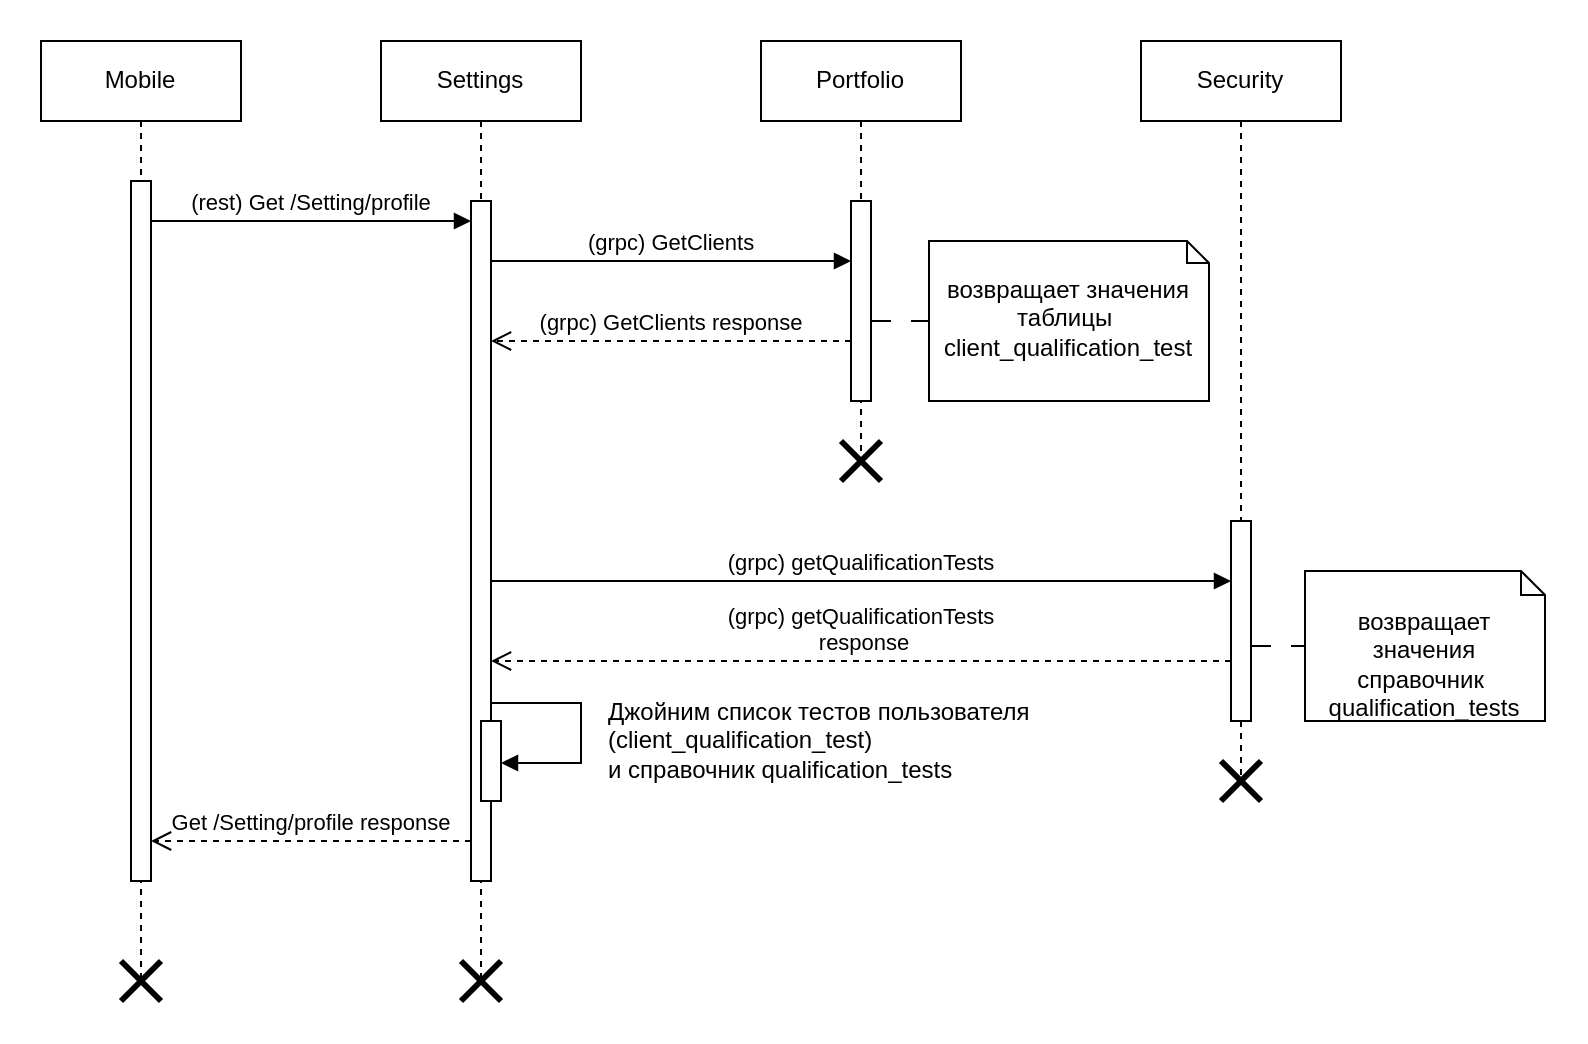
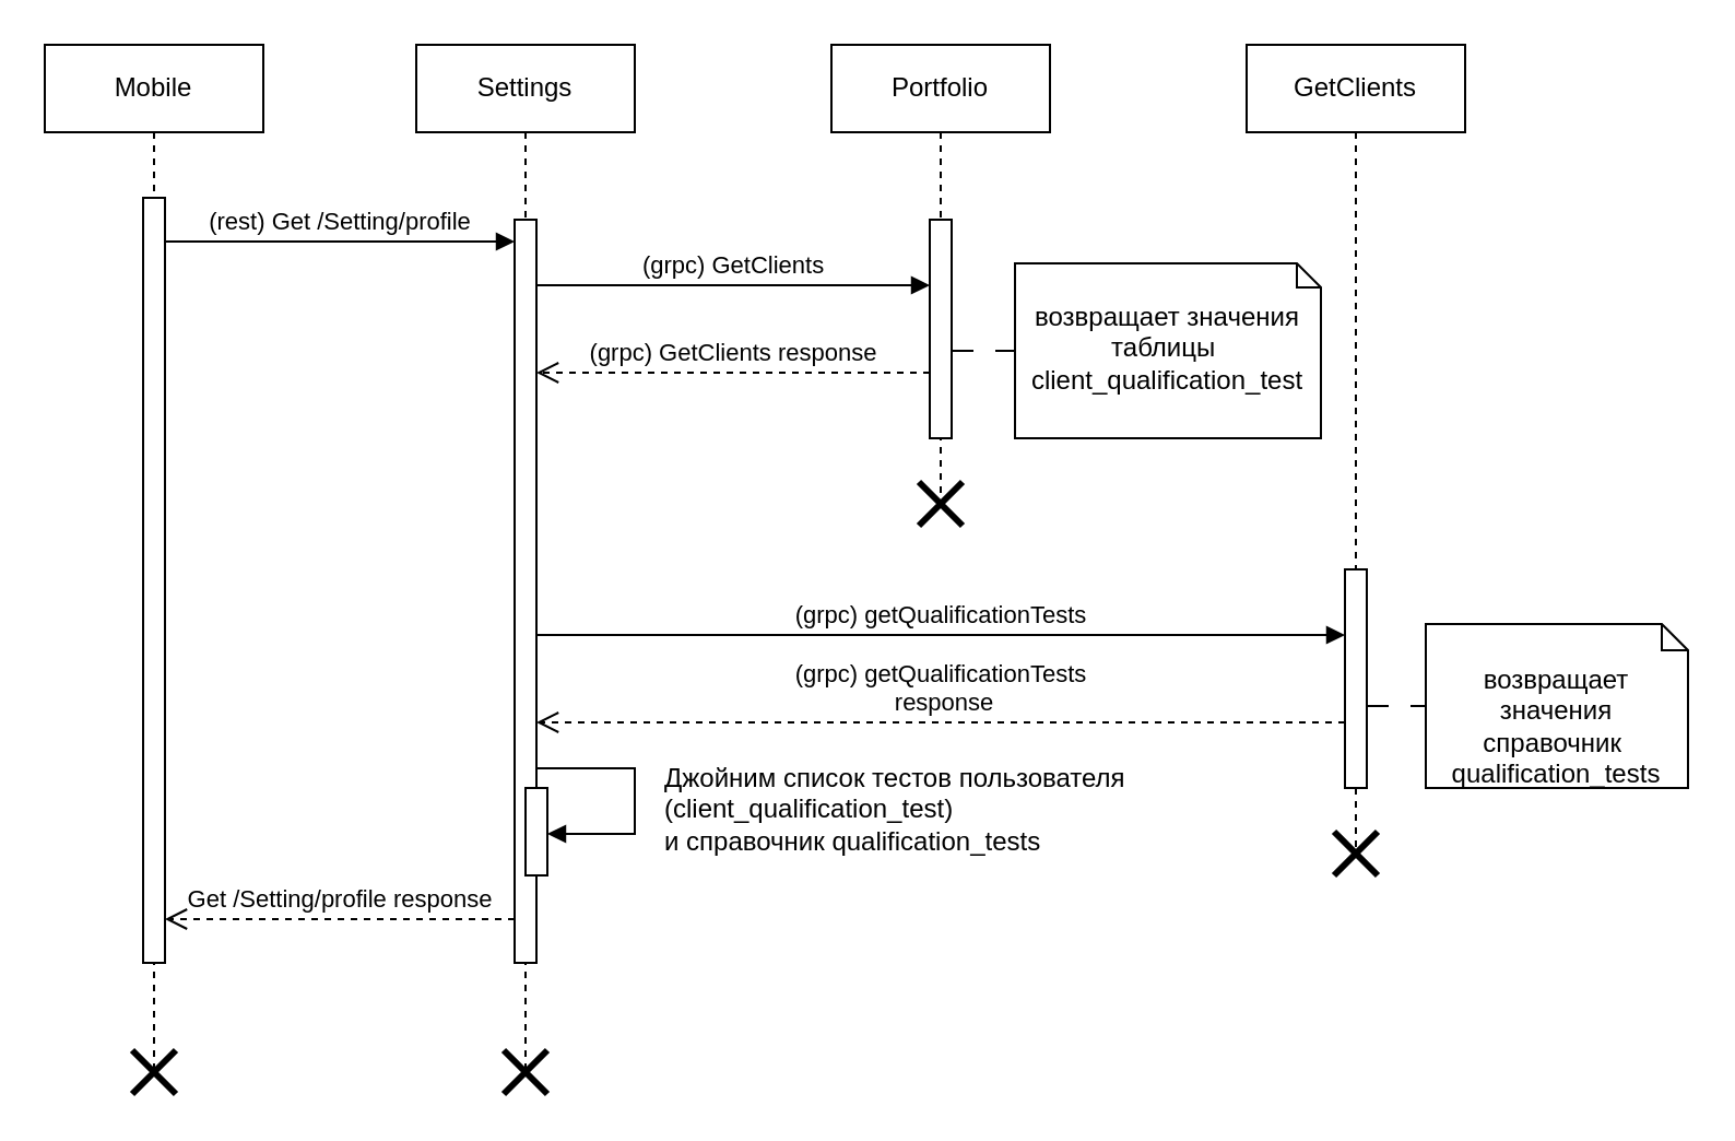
- <mxCell id="15" value="Security" style="shape=umlLifeline;perimeter=lifelinePerimeter;whiteSpace=wrap;html=1;container=0;dropTarget=0;collapsible=0;recursiveResize=0;outlineConnect=0;portConstraint=eastwest;newEdgeStyle={&quot;edgeStyle&quot;:&quot;elbowEdgeStyle&quot;,&quot;elbow&quot;:&quot;vertical&quot;,&quot;curved&quot;:0,&quot;rounded&quot;:0};" vertex="1" parent="1"><mxGeometry x="570" y="20" width="100" height="370" as="geometry" /></mxCell>
+ <mxCell id="15" value="GetClients" style="shape=umlLifeline;perimeter=lifelinePerimeter;whiteSpace=wrap;html=1;container=0;dropTarget=0;collapsible=0;recursiveResize=0;outlineConnect=0;portConstraint=eastwest;newEdgeStyle={&quot;edgeStyle&quot;:&quot;elbowEdgeStyle&quot;,&quot;elbow&quot;:&quot;vertical&quot;,&quot;curved&quot;:0,&quot;rounded&quot;:0};" vertex="1" parent="1"><mxGeometry x="570" y="20" width="100" height="370" as="geometry" /></mxCell>
